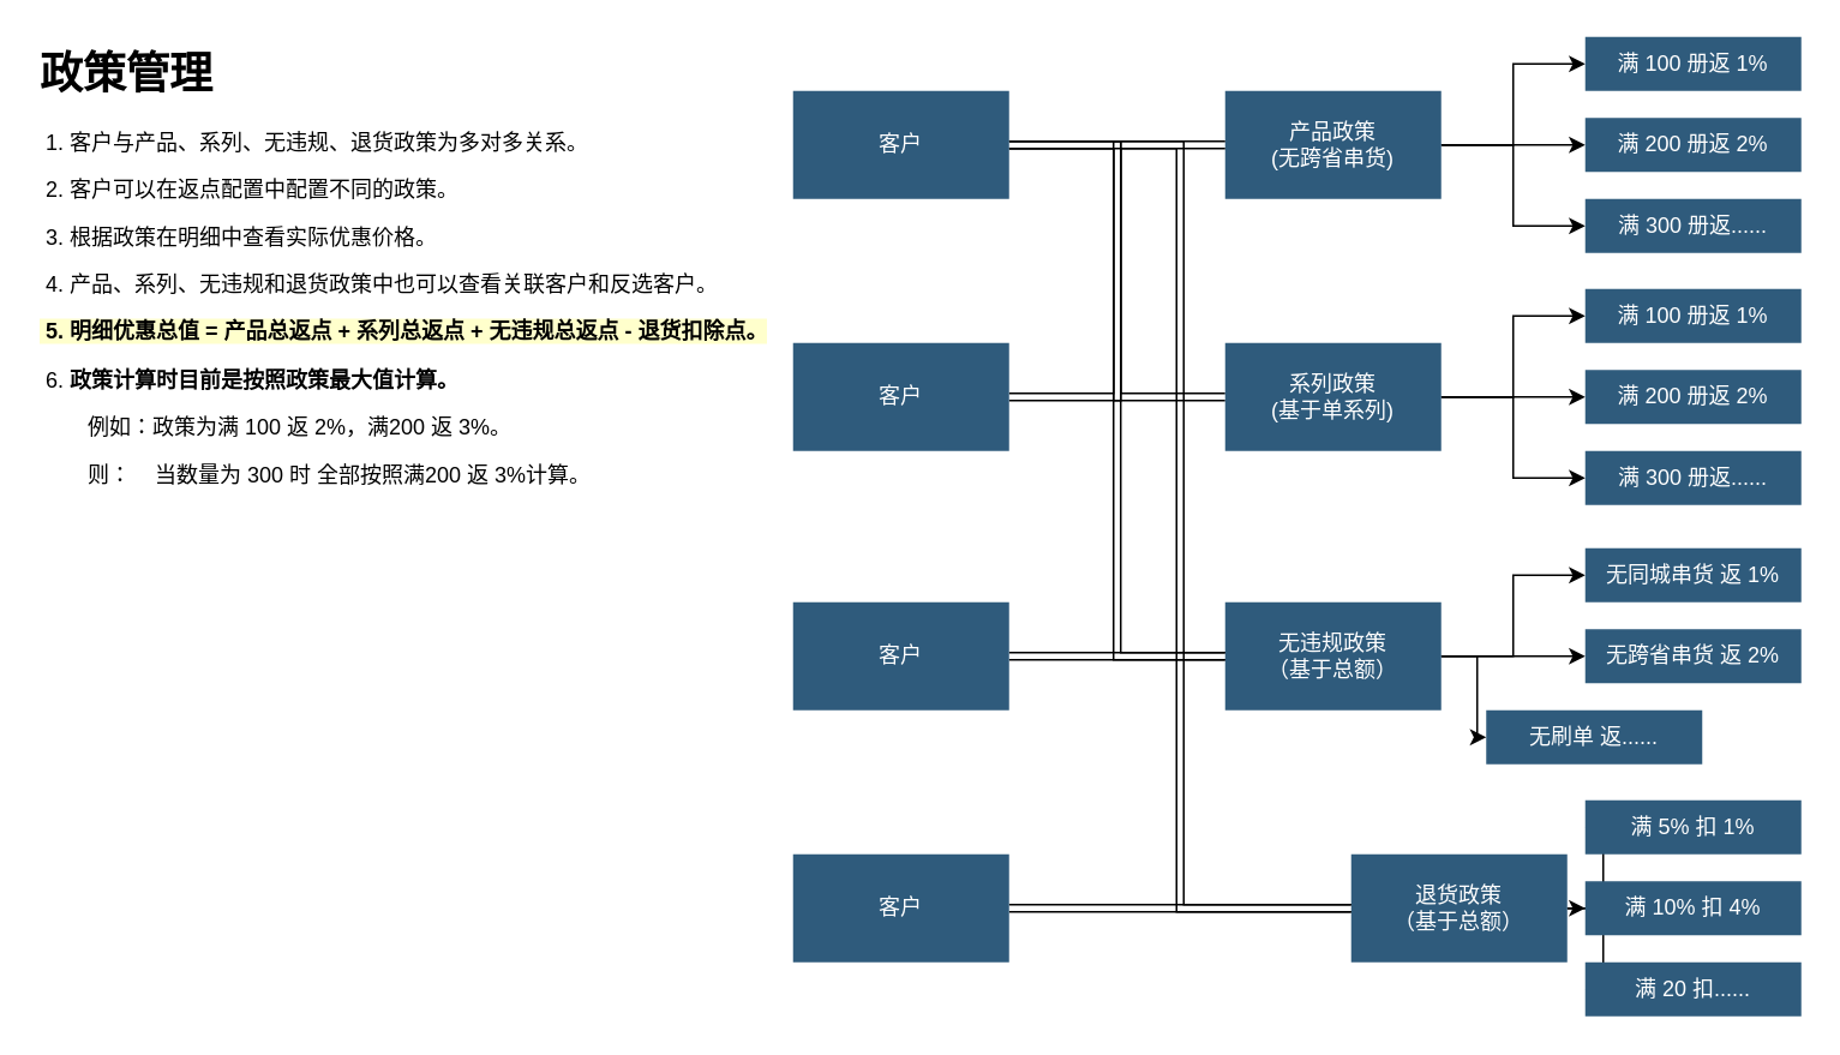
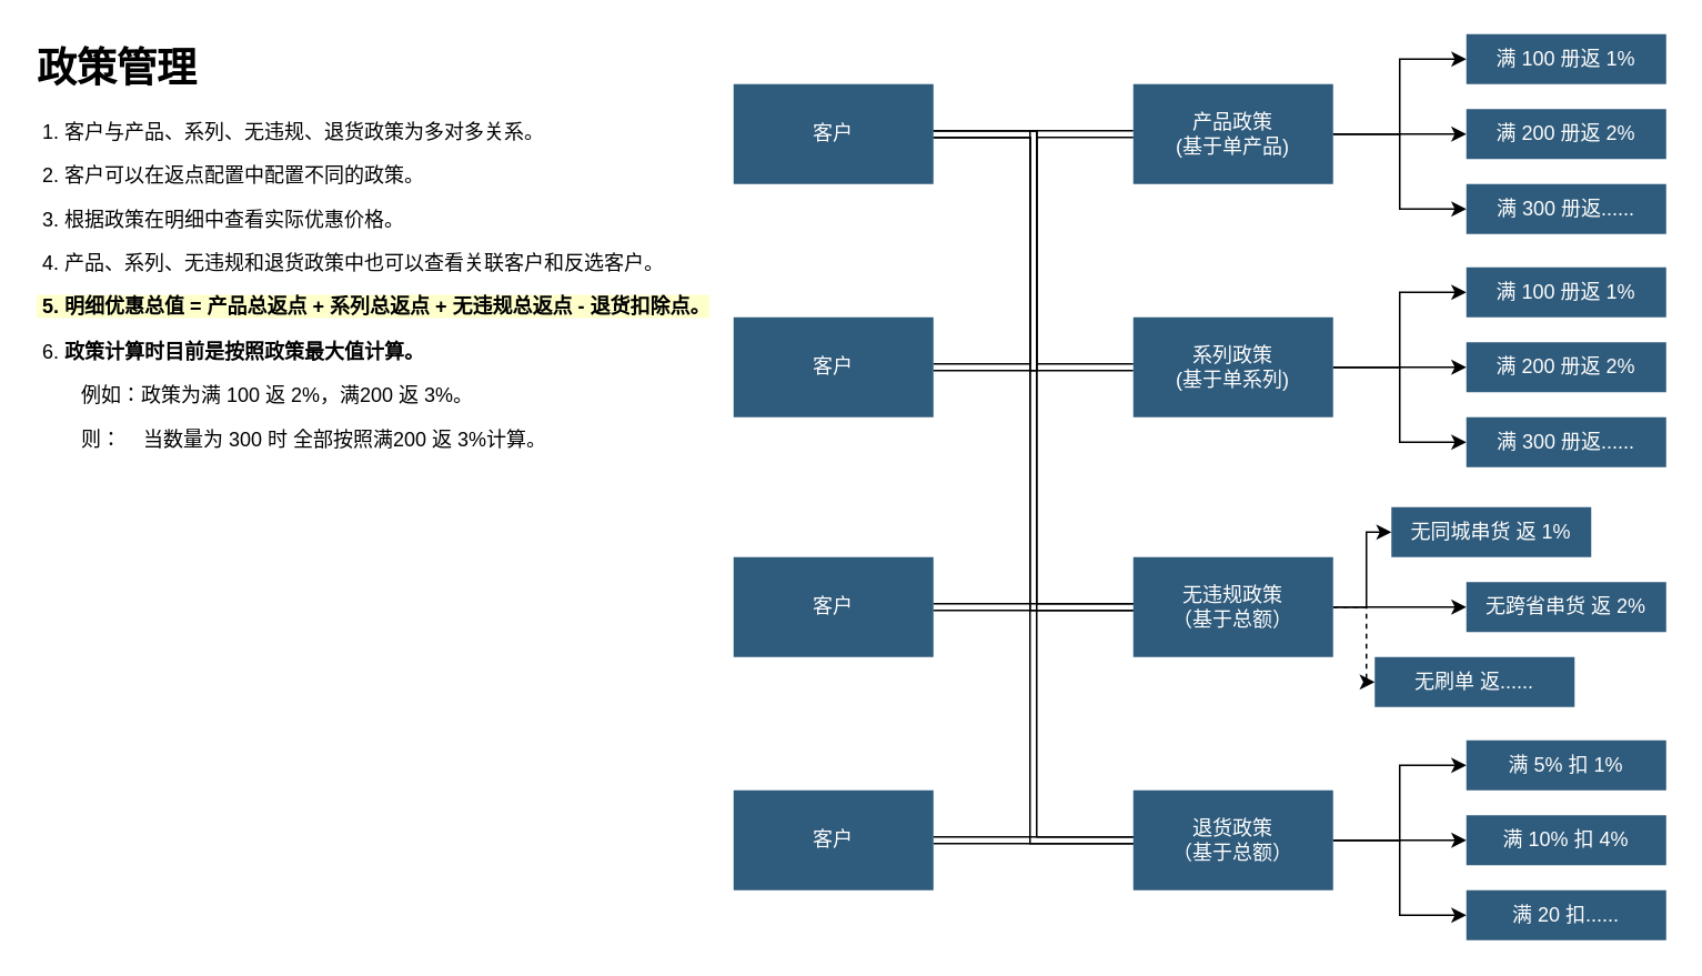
- <mxCell id="10" value="产品政策&lt;div&gt;(无跨省串货)&lt;/div&gt;" style="whiteSpace=wrap;shadow=0;fontColor=#FFFFFF;fontFamily=Helvetica;fontStyle=0;html=1;fontSize=12;plain-purple;strokeColor=none;fillColor=#2f5b7c;gradientColor=none;spacing=6;verticalAlign=middle;" vertex="1" parent="1"><mxGeometry x="680" y="50" width="120" height="60" as="geometry" /></mxCell>
+ <mxCell id="10" value="产品政策&lt;div&gt;(基于单产品)&lt;/div&gt;" style="whiteSpace=wrap;shadow=0;fontColor=#FFFFFF;fontFamily=Helvetica;fontStyle=0;html=1;fontSize=12;plain-purple;strokeColor=none;fillColor=#2f5b7c;gradientColor=none;spacing=6;verticalAlign=middle;" vertex="1" parent="1"><mxGeometry x="680" y="50" width="120" height="60" as="geometry" /></mxCell>
- <mxCell id="29" value="无同城串货 返 1%" style="whiteSpace=wrap;shadow=0;fontColor=#FFFFFF;fontFamily=Helvetica;fontStyle=0;html=1;fontSize=12;plain-purple;strokeColor=none;fillColor=#2f5b7c;gradientColor=none;spacing=6;verticalAlign=middle;" vertex="1" parent="1"><mxGeometry x="880" y="304" width="120" height="30" as="geometry" /></mxCell>
+ <mxCell id="29" value="无同城串货 返 1%" style="whiteSpace=wrap;shadow=0;fontColor=#FFFFFF;fontFamily=Helvetica;fontStyle=0;html=1;fontSize=12;plain-purple;strokeColor=none;fillColor=#2f5b7c;gradientColor=none;spacing=6;verticalAlign=middle;" vertex="1" parent="1"><mxGeometry x="835" y="304" width="120" height="30" as="geometry" /></mxCell>
- <mxCell id="17" style="edgeStyle=orthogonalEdgeStyle;rounded=0;orthogonalLoop=1;jettySize=auto;html=1;exitX=1;exitY=0.5;exitDx=0;exitDy=0;entryX=0;entryY=0.5;entryDx=0;entryDy=0;" edge="1" parent="1" source="18" target="31"><mxGeometry relative="1" as="geometry" /></mxCell>
+ <mxCell id="17" style="edgeStyle=orthogonalEdgeStyle;rounded=0;orthogonalLoop=1;jettySize=auto;html=1;exitX=1;exitY=0.5;exitDx=0;exitDy=0;entryX=0;entryY=0.5;entryDx=0;entryDy=0;dashed=1;" edge="1" parent="1" source="18" target="31"><mxGeometry relative="1" as="geometry" /></mxCell>
- <mxCell id="22" value="退货政策&lt;div&gt;（基于总额）&lt;/div&gt;" style="whiteSpace=wrap;shadow=0;fontColor=#FFFFFF;fontFamily=Helvetica;fontStyle=0;html=1;fontSize=12;plain-purple;strokeColor=none;fillColor=#2f5b7c;gradientColor=none;spacing=6;verticalAlign=middle;" vertex="1" parent="1"><mxGeometry x="750" y="474" width="120" height="60" as="geometry" /></mxCell>
+ <mxCell id="22" value="退货政策&lt;div&gt;（基于总额）&lt;/div&gt;" style="whiteSpace=wrap;shadow=0;fontColor=#FFFFFF;fontFamily=Helvetica;fontStyle=0;html=1;fontSize=12;plain-purple;strokeColor=none;fillColor=#2f5b7c;gradientColor=none;spacing=6;verticalAlign=middle;" vertex="1" parent="1"><mxGeometry x="680" y="474" width="120" height="60" as="geometry" /></mxCell>
